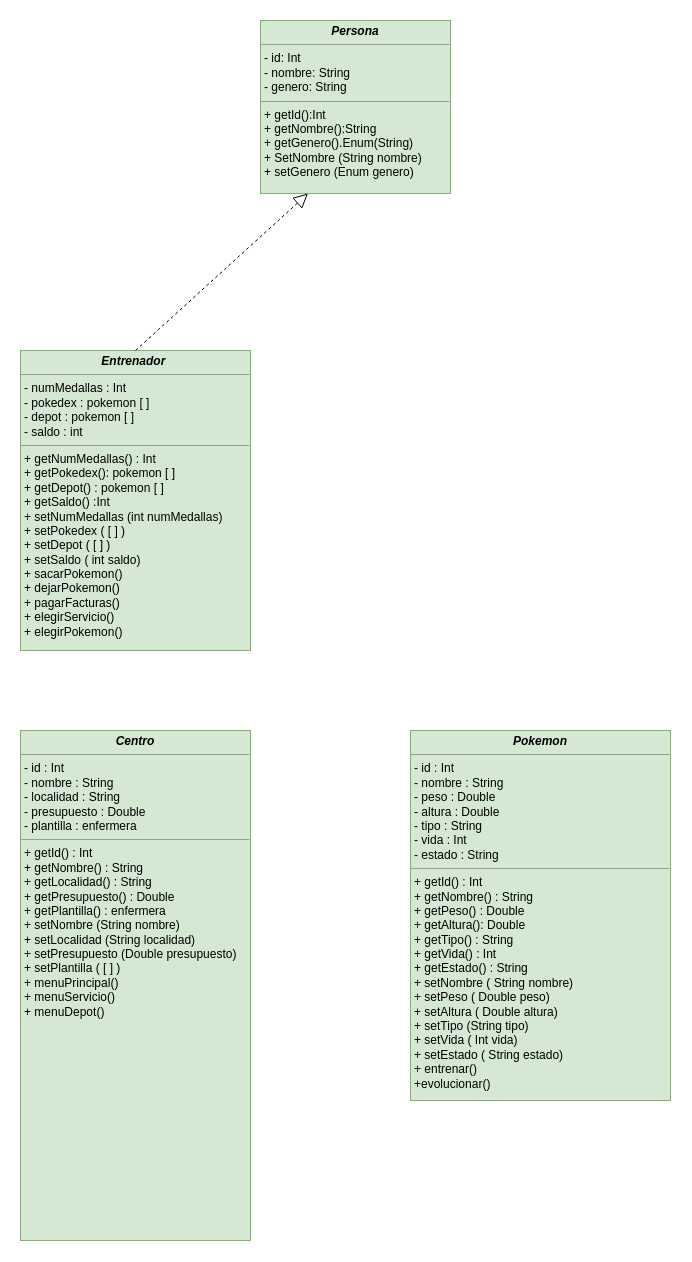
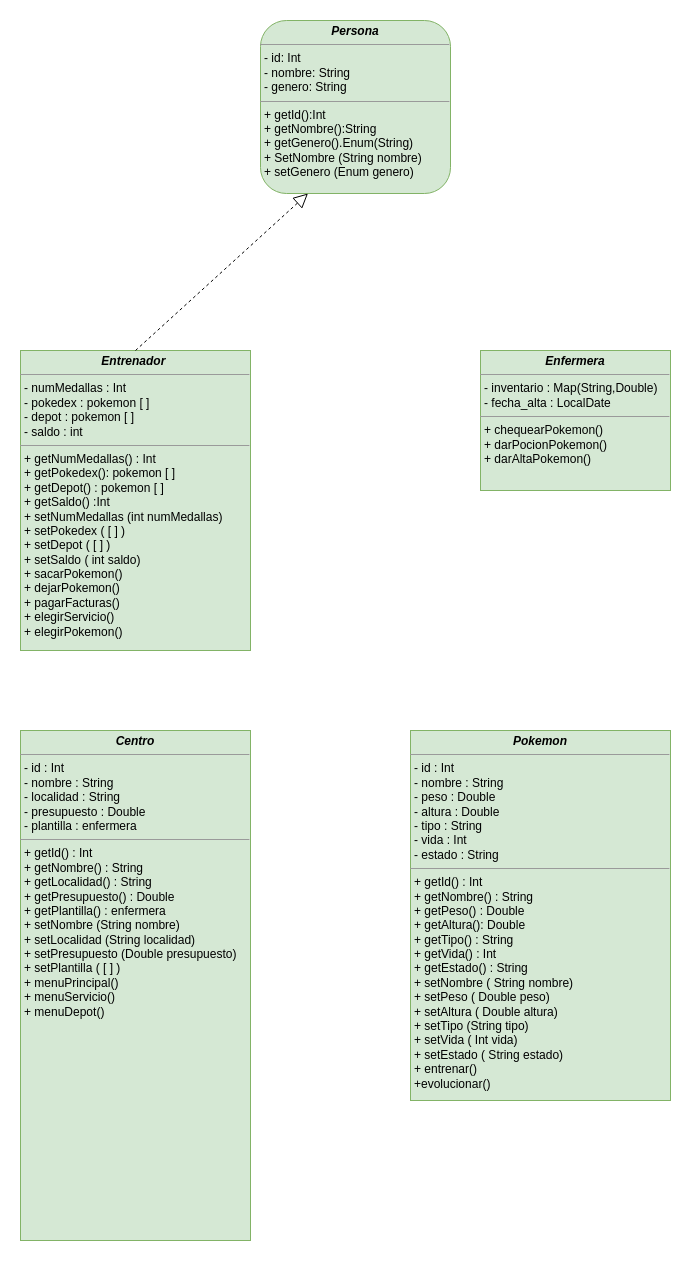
- <mxCell id="5" value="&lt;p style=&quot;margin:0px;margin-top:4px;text-align:center;&quot;&gt;&lt;i&gt;&lt;b&gt;Persona&lt;/b&gt;&lt;/i&gt;&lt;/p&gt;&lt;hr size=&quot;1&quot;&gt;&lt;p style=&quot;margin:0px;margin-left:4px;&quot;&gt;- id: Int&lt;br&gt;- nombre: String&lt;/p&gt;&lt;p style=&quot;margin:0px;margin-left:4px;&quot;&gt;- genero: String&lt;/p&gt;&lt;hr size=&quot;1&quot;&gt;&lt;p style=&quot;margin:0px;margin-left:4px;&quot;&gt;+ getId():Int&lt;/p&gt;&lt;p style=&quot;margin:0px;margin-left:4px;&quot;&gt;+ getNombre():String&lt;/p&gt;&lt;p style=&quot;margin:0px;margin-left:4px;&quot;&gt;+ getGenero().Enum(String)&lt;/p&gt;&lt;p style=&quot;margin:0px;margin-left:4px;&quot;&gt;+ SetNombre (String nombre)&lt;/p&gt;&lt;p style=&quot;margin:0px;margin-left:4px;&quot;&gt;+ setGenero (Enum genero)&lt;/p&gt;&lt;p style=&quot;margin:0px;margin-left:4px;&quot;&gt;&lt;br&gt;&lt;/p&gt;" style="verticalAlign=top;align=left;overflow=fill;fontSize=12;fontFamily=Helvetica;html=1;rounded=0;shadow=0;comic=0;labelBackgroundColor=none;strokeWidth=1;fillColor=#d5e8d4;strokeColor=#82b366;" vertex="1" parent="1"><mxGeometry x="260" width="190" height="173" as="geometry" y="20" /></mxCell>
+ <mxCell id="5" value="&lt;p style=&quot;margin:0px;margin-top:4px;text-align:center;&quot;&gt;&lt;i&gt;&lt;b&gt;Persona&lt;/b&gt;&lt;/i&gt;&lt;/p&gt;&lt;hr size=&quot;1&quot;&gt;&lt;p style=&quot;margin:0px;margin-left:4px;&quot;&gt;- id: Int&lt;br&gt;- nombre: String&lt;/p&gt;&lt;p style=&quot;margin:0px;margin-left:4px;&quot;&gt;- genero: String&lt;/p&gt;&lt;hr size=&quot;1&quot;&gt;&lt;p style=&quot;margin:0px;margin-left:4px;&quot;&gt;+ getId():Int&lt;/p&gt;&lt;p style=&quot;margin:0px;margin-left:4px;&quot;&gt;+ getNombre():String&lt;/p&gt;&lt;p style=&quot;margin:0px;margin-left:4px;&quot;&gt;+ getGenero().Enum(String)&lt;/p&gt;&lt;p style=&quot;margin:0px;margin-left:4px;&quot;&gt;+ SetNombre (String nombre)&lt;/p&gt;&lt;p style=&quot;margin:0px;margin-left:4px;&quot;&gt;+ setGenero (Enum genero)&lt;/p&gt;&lt;p style=&quot;margin:0px;margin-left:4px;&quot;&gt;&lt;br&gt;&lt;/p&gt;" style="verticalAlign=top;align=left;overflow=fill;fontSize=12;fontFamily=Helvetica;html=1;shadow=0;comic=0;labelBackgroundColor=none;strokeWidth=1;fillColor=#d5e8d4;strokeColor=#82b366;rounded=1;" vertex="1" parent="1"><mxGeometry x="260" width="190" height="173" as="geometry" y="20" /></mxCell>
+ <mxCell id="4" value="&lt;p style=&quot;margin:0px;margin-top:4px;text-align:center;&quot;&gt;&lt;i&gt;&lt;b&gt;Enfermera&lt;/b&gt;&lt;/i&gt;&lt;/p&gt;&lt;hr size=&quot;1&quot;&gt;&lt;p style=&quot;margin:0px;margin-left:4px;&quot;&gt;- inventario : Map(String,Double)&lt;br&gt;- fecha_alta : LocalDate&lt;/p&gt;&lt;hr size=&quot;1&quot;&gt;&lt;p style=&quot;margin:0px;margin-left:4px;&quot;&gt;+ chequearPokemon()&lt;br&gt;+ darPocionPokemon()&lt;/p&gt;&lt;p style=&quot;margin:0px;margin-left:4px;&quot;&gt;+ darAltaPokemon()&lt;/p&gt;" style="verticalAlign=top;align=left;overflow=fill;fontSize=12;fontFamily=Helvetica;html=1;rounded=0;shadow=0;comic=0;labelBackgroundColor=none;strokeWidth=1;fillColor=#d5e8d4;strokeColor=#82b366;" vertex="1" parent="1"><mxGeometry x="480" y="350" width="190" height="140" as="geometry" /></mxCell>
